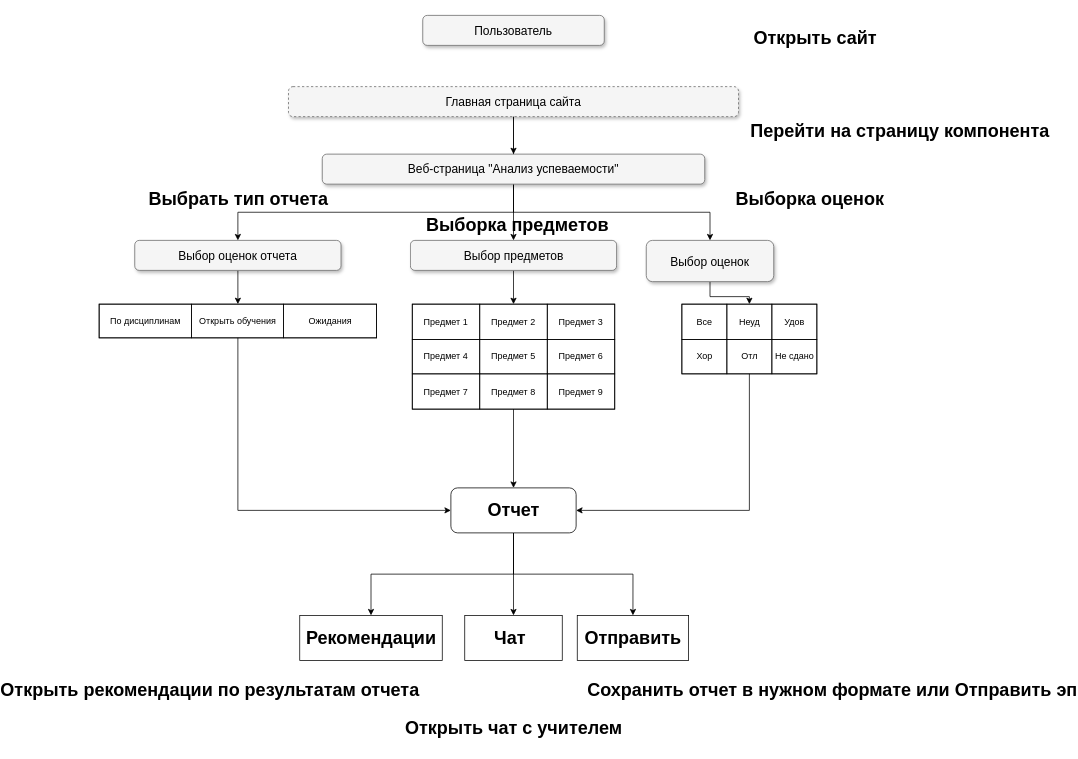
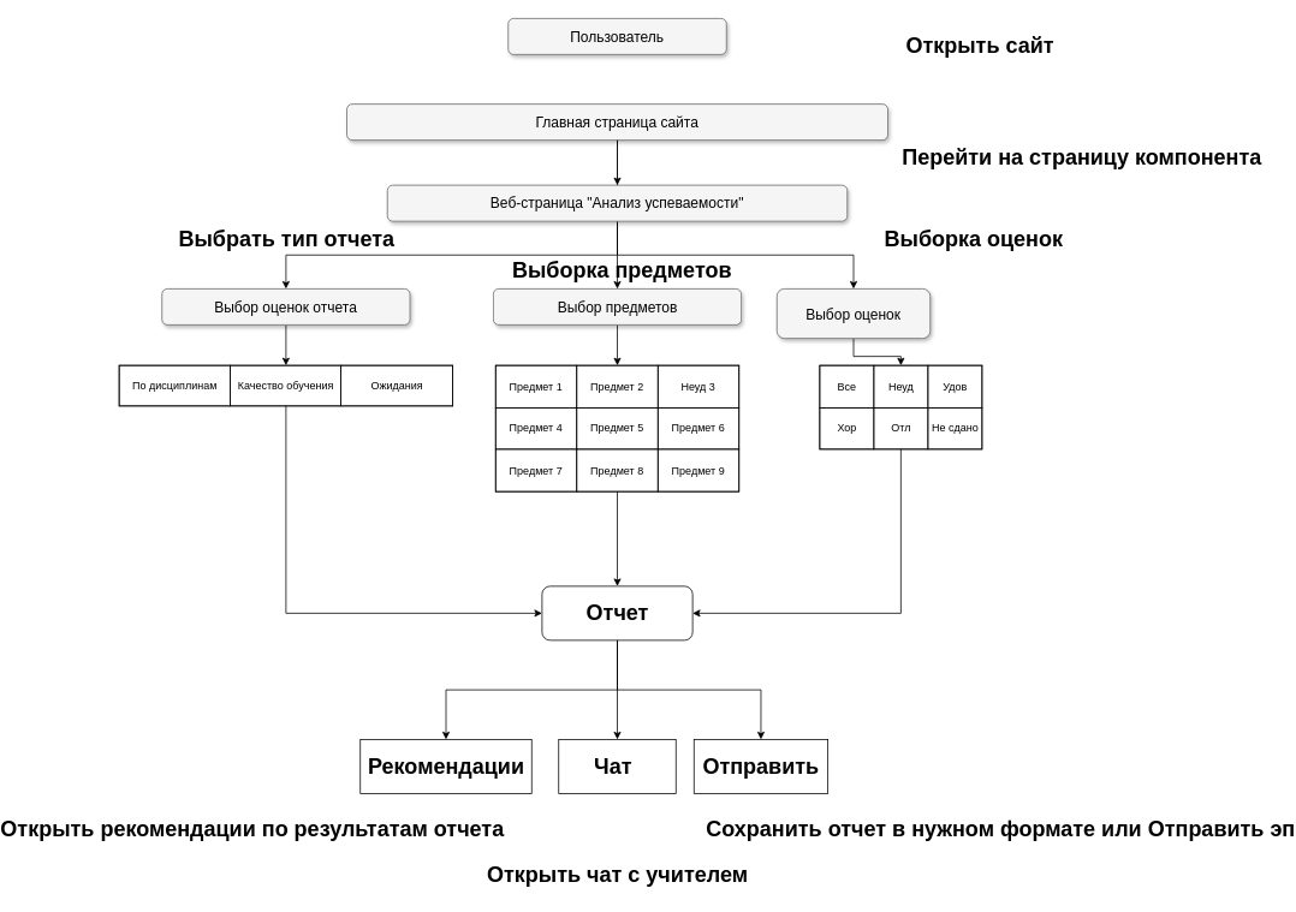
- <mxCell id="4" value="Главная страница сайта" style="whiteSpace=wrap;html=1;rounded=1;shadow=1;strokeWidth=1;fontSize=16;align=center;fillColor=#f5f5f5;strokeColor=#666666;dashed=1;" parent="1" vertex="1"><mxGeometry x="273" y="115" width="600" height="40" as="geometry" /></mxCell>
+ <mxCell id="4" value="Главная страница сайта" style="whiteSpace=wrap;html=1;rounded=1;shadow=1;strokeWidth=1;fontSize=16;align=center;fillColor=#f5f5f5;strokeColor=#666666;" parent="1" vertex="1"><mxGeometry x="273" y="115" width="600" height="40" as="geometry" /></mxCell>
- <mxCell id="41" value="Открыть обучения" style="connectable=0;recursiveResize=0;strokeColor=inherit;fillColor=none;align=center;whiteSpace=wrap;html=1;" vertex="1" parent="39"><mxGeometry x="123" width="123" height="45" as="geometry"><mxRectangle width="123" height="45" as="alternateBounds" /></mxGeometry></mxCell>
+ <mxCell id="41" value="Качество обучения" style="connectable=0;recursiveResize=0;strokeColor=inherit;fillColor=none;align=center;whiteSpace=wrap;html=1;" vertex="1" parent="39"><mxGeometry x="123" width="123" height="45" as="geometry"><mxRectangle width="123" height="45" as="alternateBounds" /></mxGeometry></mxCell>
- <mxCell id="20" value="Предмет&amp;nbsp;3" style="connectable=0;recursiveResize=0;strokeColor=inherit;fillColor=none;align=center;whiteSpace=wrap;html=1;" vertex="1" parent="17"><mxGeometry x="180" width="90" height="47" as="geometry"><mxRectangle width="90" height="47" as="alternateBounds" /></mxGeometry></mxCell>
+ <mxCell id="20" value="Неуд&amp;nbsp;3" style="connectable=0;recursiveResize=0;strokeColor=inherit;fillColor=none;align=center;whiteSpace=wrap;html=1;" vertex="1" parent="17"><mxGeometry x="180" width="90" height="47" as="geometry"><mxRectangle width="90" height="47" as="alternateBounds" /></mxGeometry></mxCell>
